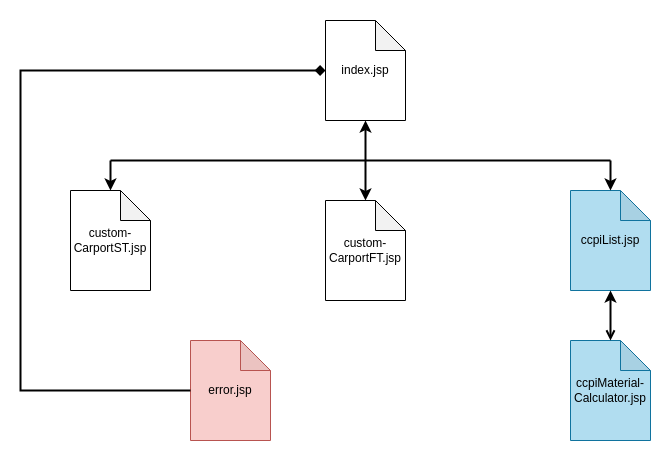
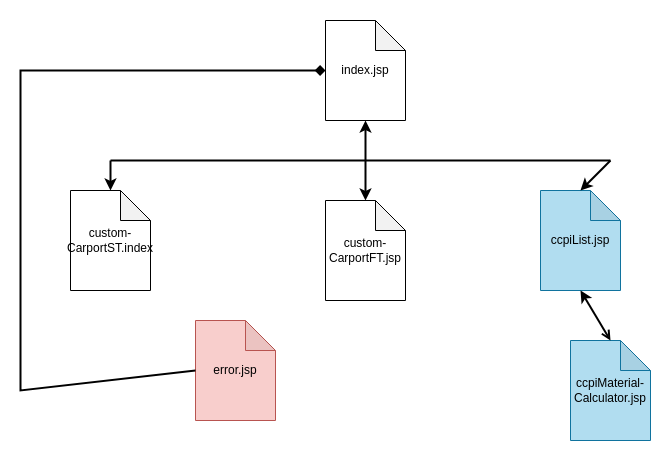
- <mxCell id="4" value="custom-CarportST.jsp" style="shape=note;whiteSpace=wrap;html=1;backgroundOutline=1;darkOpacity=0.05;fillColor=#FFFFFF;" parent="1" vertex="1"><mxGeometry x="70" y="190" width="80" height="100" as="geometry" /></mxCell>
+ <mxCell id="4" value="custom-CarportST.index" style="shape=note;whiteSpace=wrap;html=1;backgroundOutline=1;darkOpacity=0.05;fillColor=#FFFFFF;" parent="1" vertex="1"><mxGeometry x="70" y="190" width="80" height="100" as="geometry" /></mxCell>
- <mxCell id="6" value="ccpiList.jsp" style="shape=note;whiteSpace=wrap;html=1;backgroundOutline=1;darkOpacity=0.05;fillColor=#b1ddf0;strokeColor=#10739e;" parent="1" vertex="1"><mxGeometry x="570" y="190" width="80" height="100" as="geometry" /></mxCell>
+ <mxCell id="6" value="ccpiList.jsp" style="shape=note;whiteSpace=wrap;html=1;backgroundOutline=1;darkOpacity=0.05;fillColor=#b1ddf0;strokeColor=#10739e;" parent="1" vertex="1"><mxGeometry x="540" y="190" width="80" height="100" as="geometry" /></mxCell>
- <mxCell id="8" value="error.jsp" style="shape=note;whiteSpace=wrap;html=1;backgroundOutline=1;darkOpacity=0.05;fillColor=#f8cecc;strokeColor=#b85450;" parent="1" vertex="1"><mxGeometry x="190" y="340" width="80" height="100" as="geometry" /></mxCell>
+ <mxCell id="8" value="error.jsp" style="shape=note;whiteSpace=wrap;html=1;backgroundOutline=1;darkOpacity=0.05;fillColor=#f8cecc;strokeColor=#b85450;" parent="1" vertex="1"><mxGeometry x="195" y="320" width="80" height="100" as="geometry" /></mxCell>
